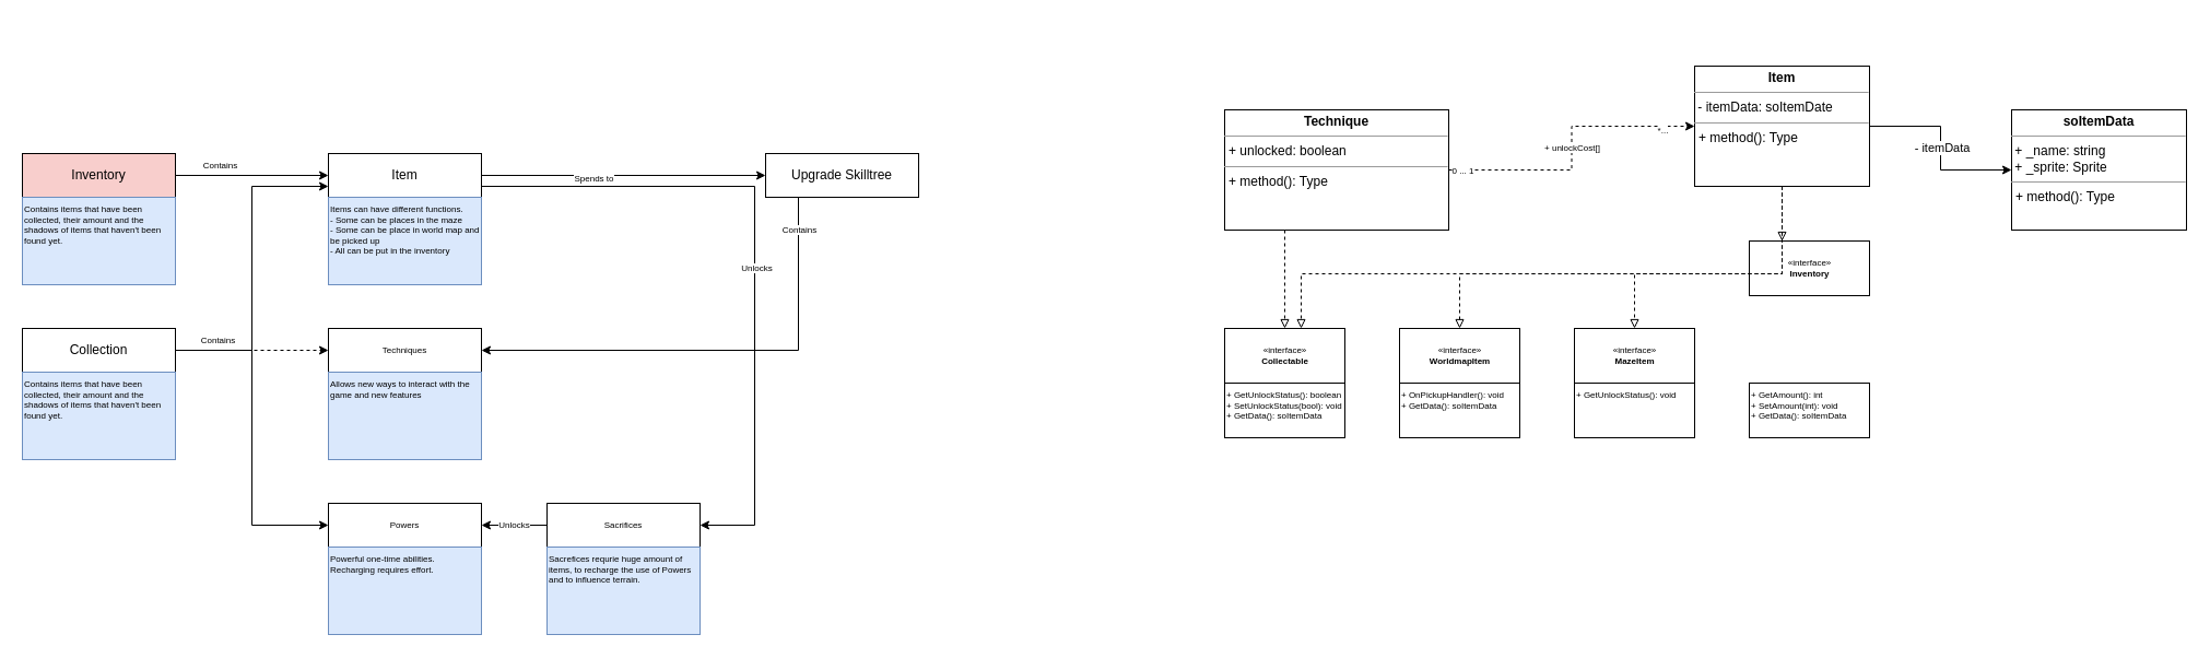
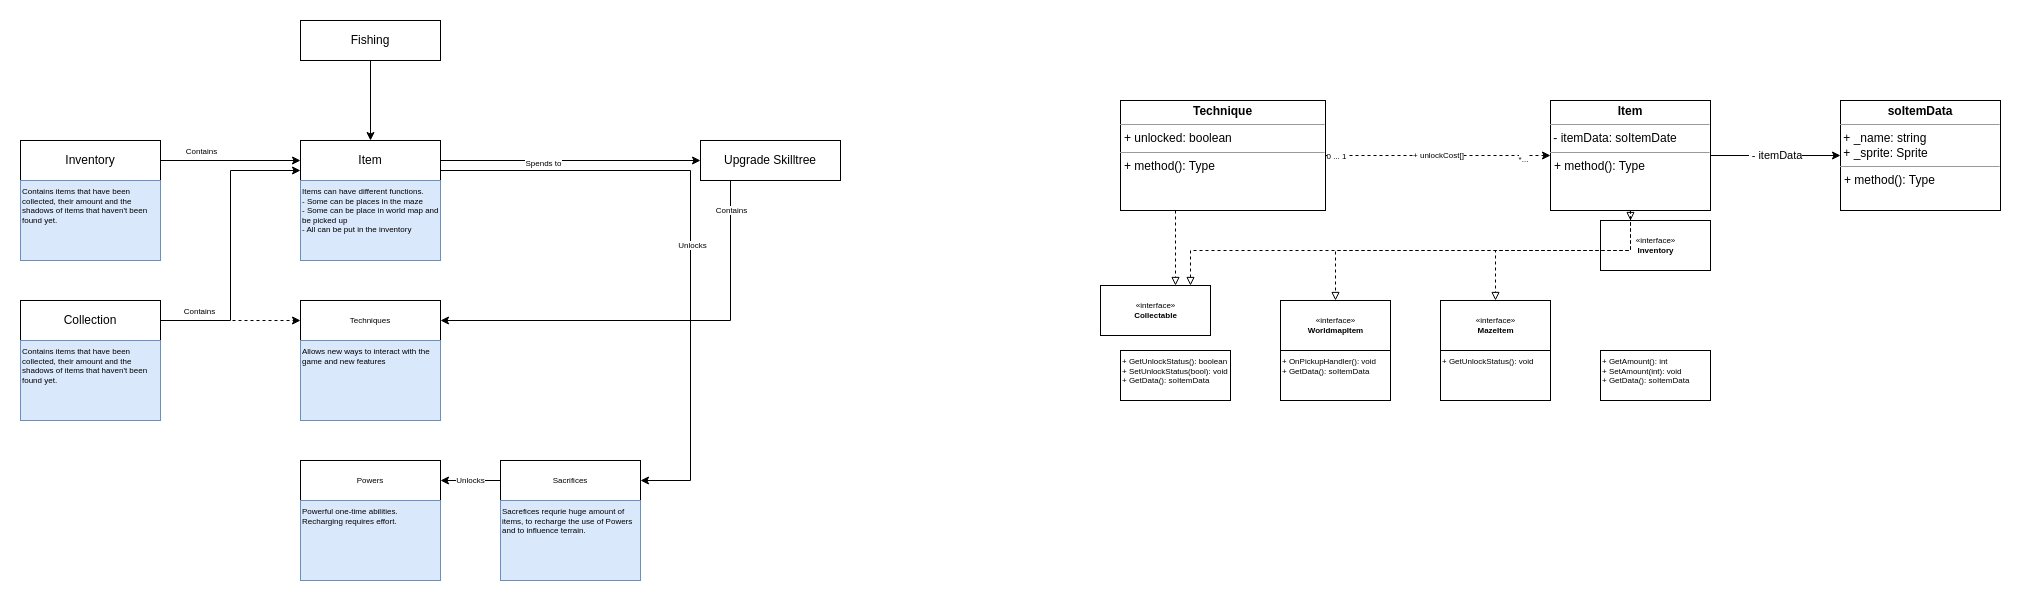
+ <mxCell id="10" value="Fishing" style="whiteSpace=wrap;html=1;align=center;" parent="1" vertex="1"><mxGeometry x="300" width="140" height="40" as="geometry" y="20" /></mxCell>
+ <mxCell id="9" style="edgeStyle=orthogonalEdgeStyle;rounded=0;orthogonalLoop=1;jettySize=auto;html=1;fontSize=8;" parent="1" source="10" target="8" edge="1"><mxGeometry relative="1" as="geometry" /></mxCell>
- <mxCell id="44" value="&lt;p style=&quot;margin:0px;margin-top:4px;text-align:center;&quot;&gt;&lt;b&gt;Item&lt;/b&gt;&lt;br&gt;&lt;/p&gt;&lt;hr size=&quot;1&quot;&gt;&amp;nbsp;- itemData: soItemDate&lt;br&gt;&lt;hr size=&quot;1&quot;&gt;&lt;p style=&quot;margin:0px;margin-left:4px;&quot;&gt;+ method(): Type&lt;/p&gt;" style="verticalAlign=top;align=left;overflow=fill;fontSize=12;fontFamily=Helvetica;html=1;rounded=0;shadow=0;sketch=0;" parent="1" vertex="1"><mxGeometry x="1550" y="60" width="160" height="110" as="geometry" /></mxCell>
+ <mxCell id="44" value="&lt;p style=&quot;margin:0px;margin-top:4px;text-align:center;&quot;&gt;&lt;b&gt;Item&lt;/b&gt;&lt;br&gt;&lt;/p&gt;&lt;hr size=&quot;1&quot;&gt;&amp;nbsp;- itemData: soItemDate&lt;br&gt;&lt;hr size=&quot;1&quot;&gt;&lt;p style=&quot;margin:0px;margin-left:4px;&quot;&gt;+ method(): Type&lt;/p&gt;" style="verticalAlign=top;align=left;overflow=fill;fontSize=12;fontFamily=Helvetica;html=1;rounded=0;shadow=0;sketch=0;" parent="1" vertex="1"><mxGeometry x="1550" y="100" width="160" height="110" as="geometry" /></mxCell>
- <mxCell id="4" value="Inventory" style="whiteSpace=wrap;html=1;align=center;fillColor=#f8cecc;" parent="1" vertex="1"><mxGeometry x="20" y="140" width="140" height="40" as="geometry" /></mxCell>
+ <mxCell id="4" value="Inventory" style="whiteSpace=wrap;html=1;align=center;" parent="1" vertex="1"><mxGeometry x="20" y="140" width="140" height="40" as="geometry" /></mxCell>
- <mxCell id="30" value="«interface»&lt;br&gt;&lt;b&gt;Collectable&lt;/b&gt;" style="html=1;rounded=0;shadow=0;sketch=0;fontSize=8;" parent="1" vertex="1"><mxGeometry x="1120" y="300" width="110" height="50" as="geometry" /></mxCell>
+ <mxCell id="30" value="«interface»&lt;br&gt;&lt;b&gt;Collectable&lt;/b&gt;" style="html=1;rounded=0;shadow=0;sketch=0;fontSize=8;" parent="1" vertex="1"><mxGeometry x="1100" y="285" width="110" height="50" as="geometry" /></mxCell>
- <mxCell id="20" style="edgeStyle=orthogonalEdgeStyle;rounded=0;orthogonalLoop=1;jettySize=auto;html=1;fontSize=8;" parent="1" source="21" target="24" edge="1"><mxGeometry relative="1" as="geometry"><Array as="points"><mxPoint x="230" y="320" /><mxPoint x="230" y="480" /></Array></mxGeometry></mxCell>
